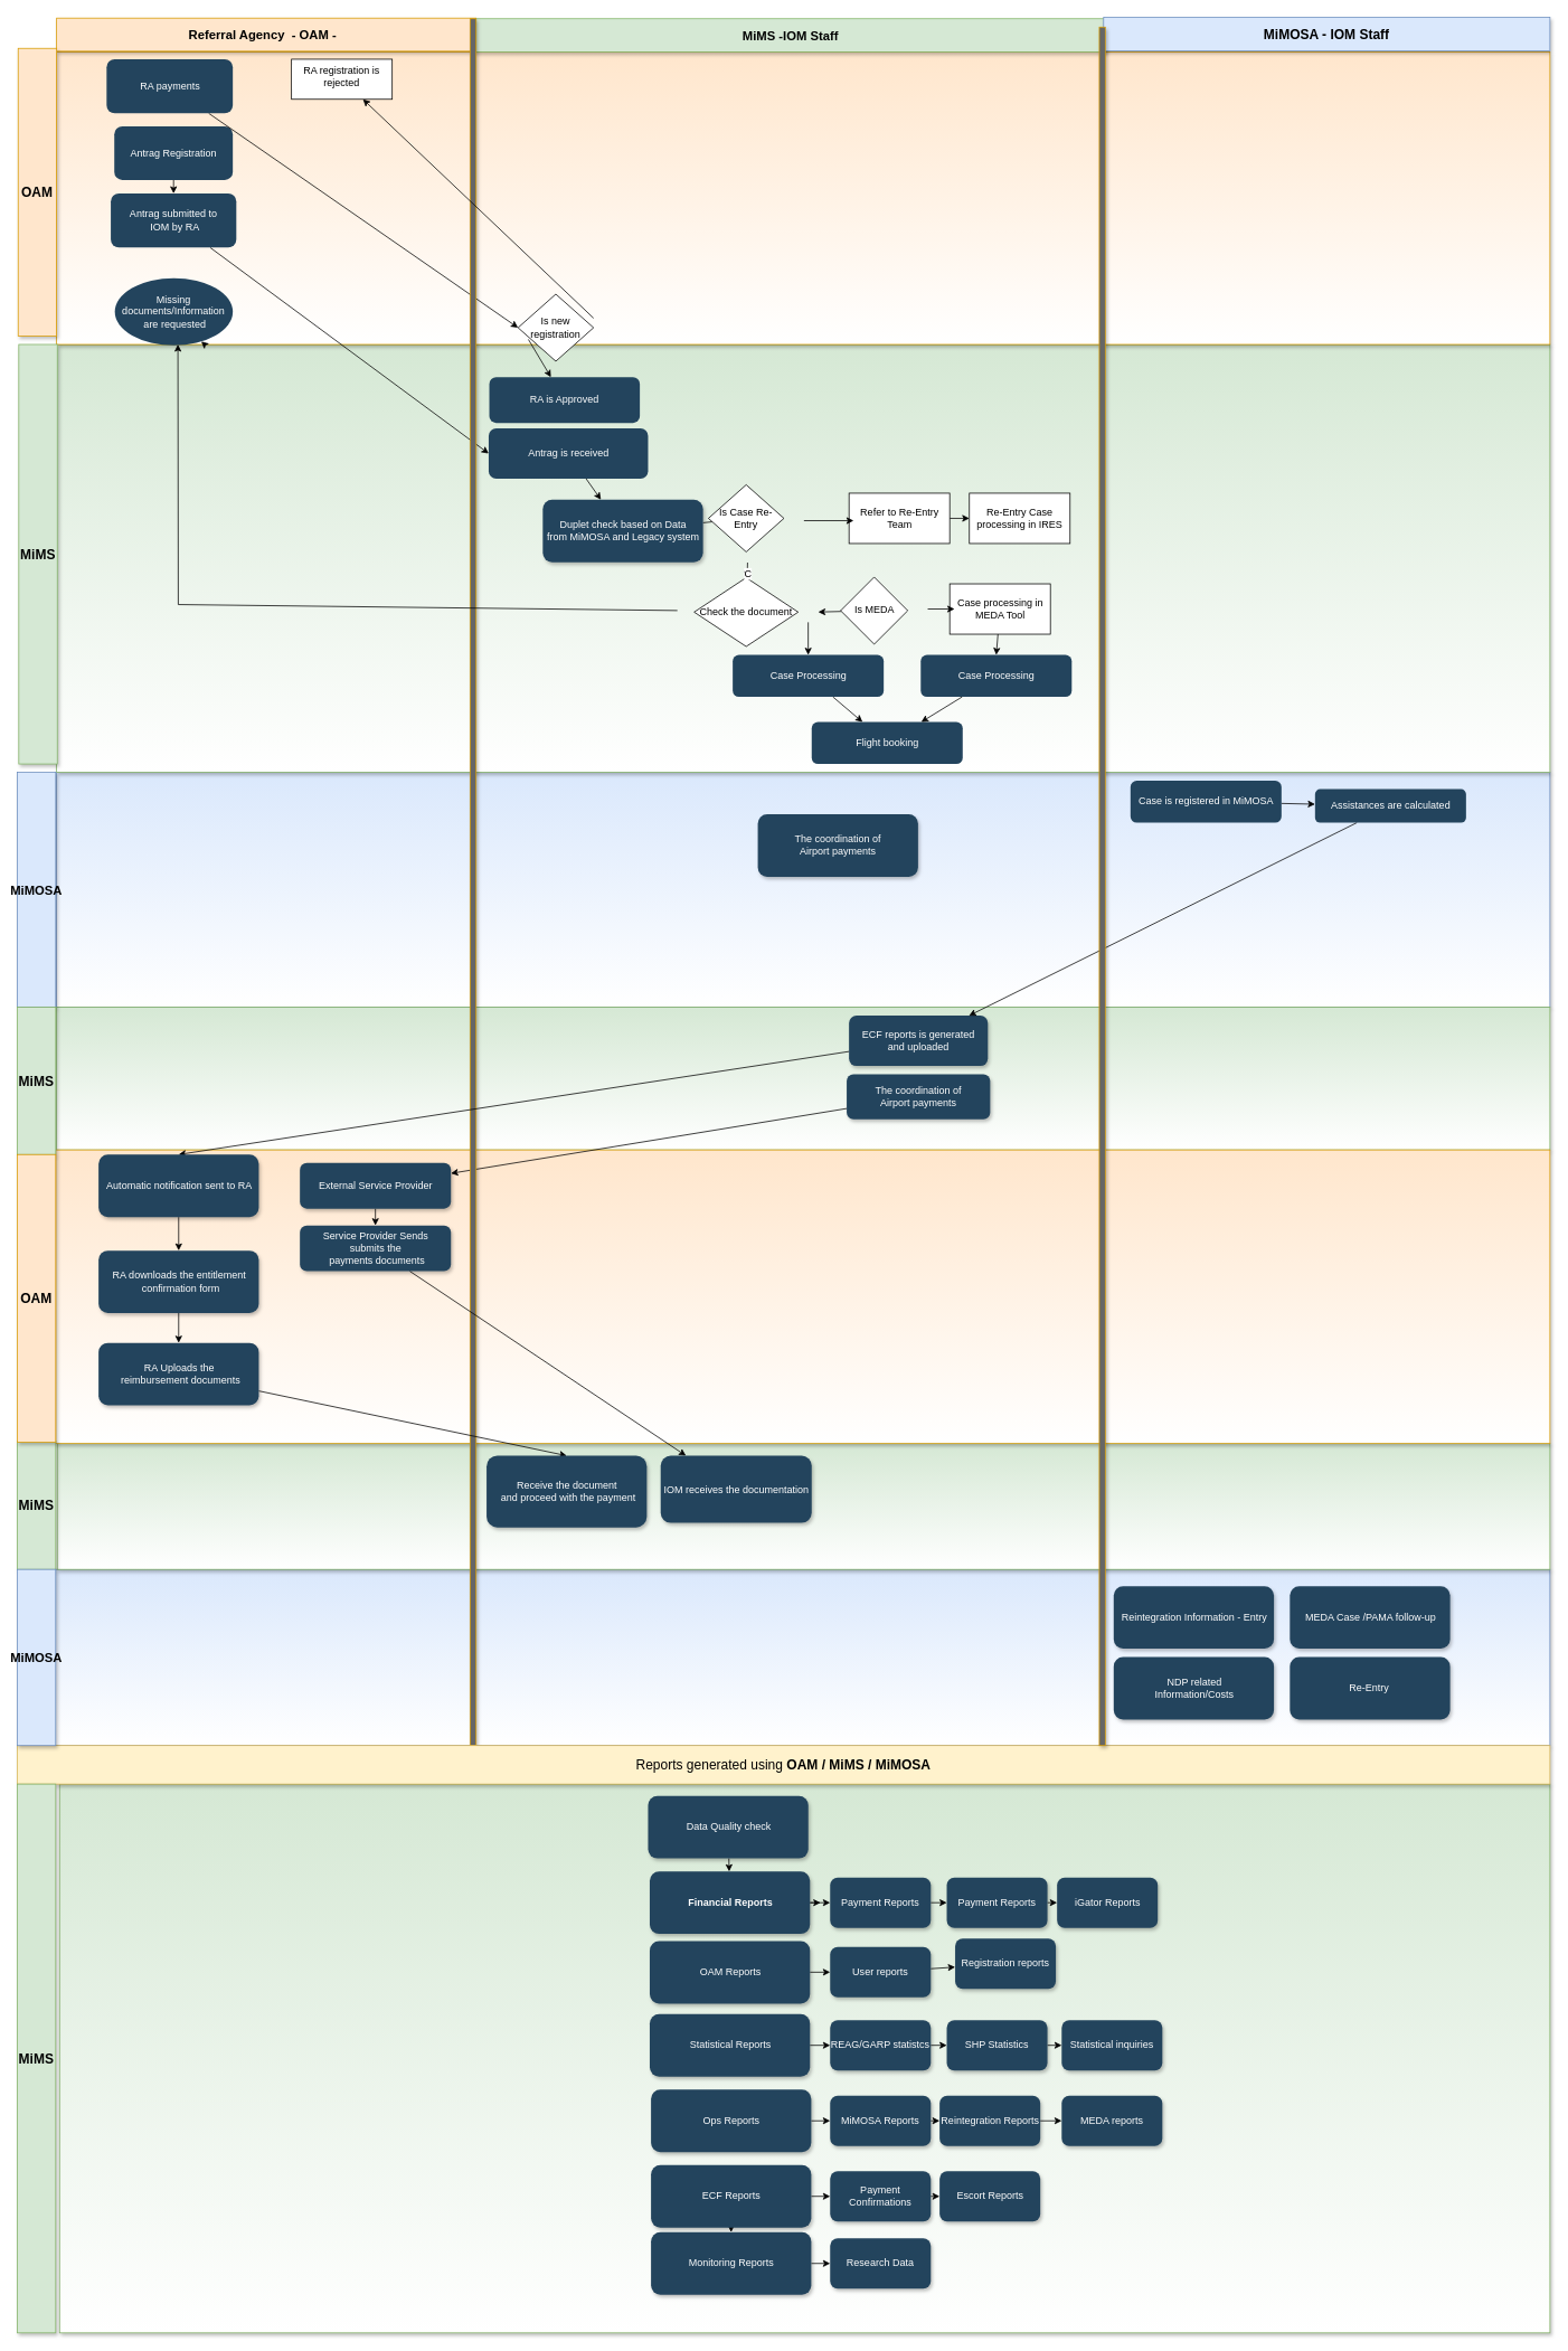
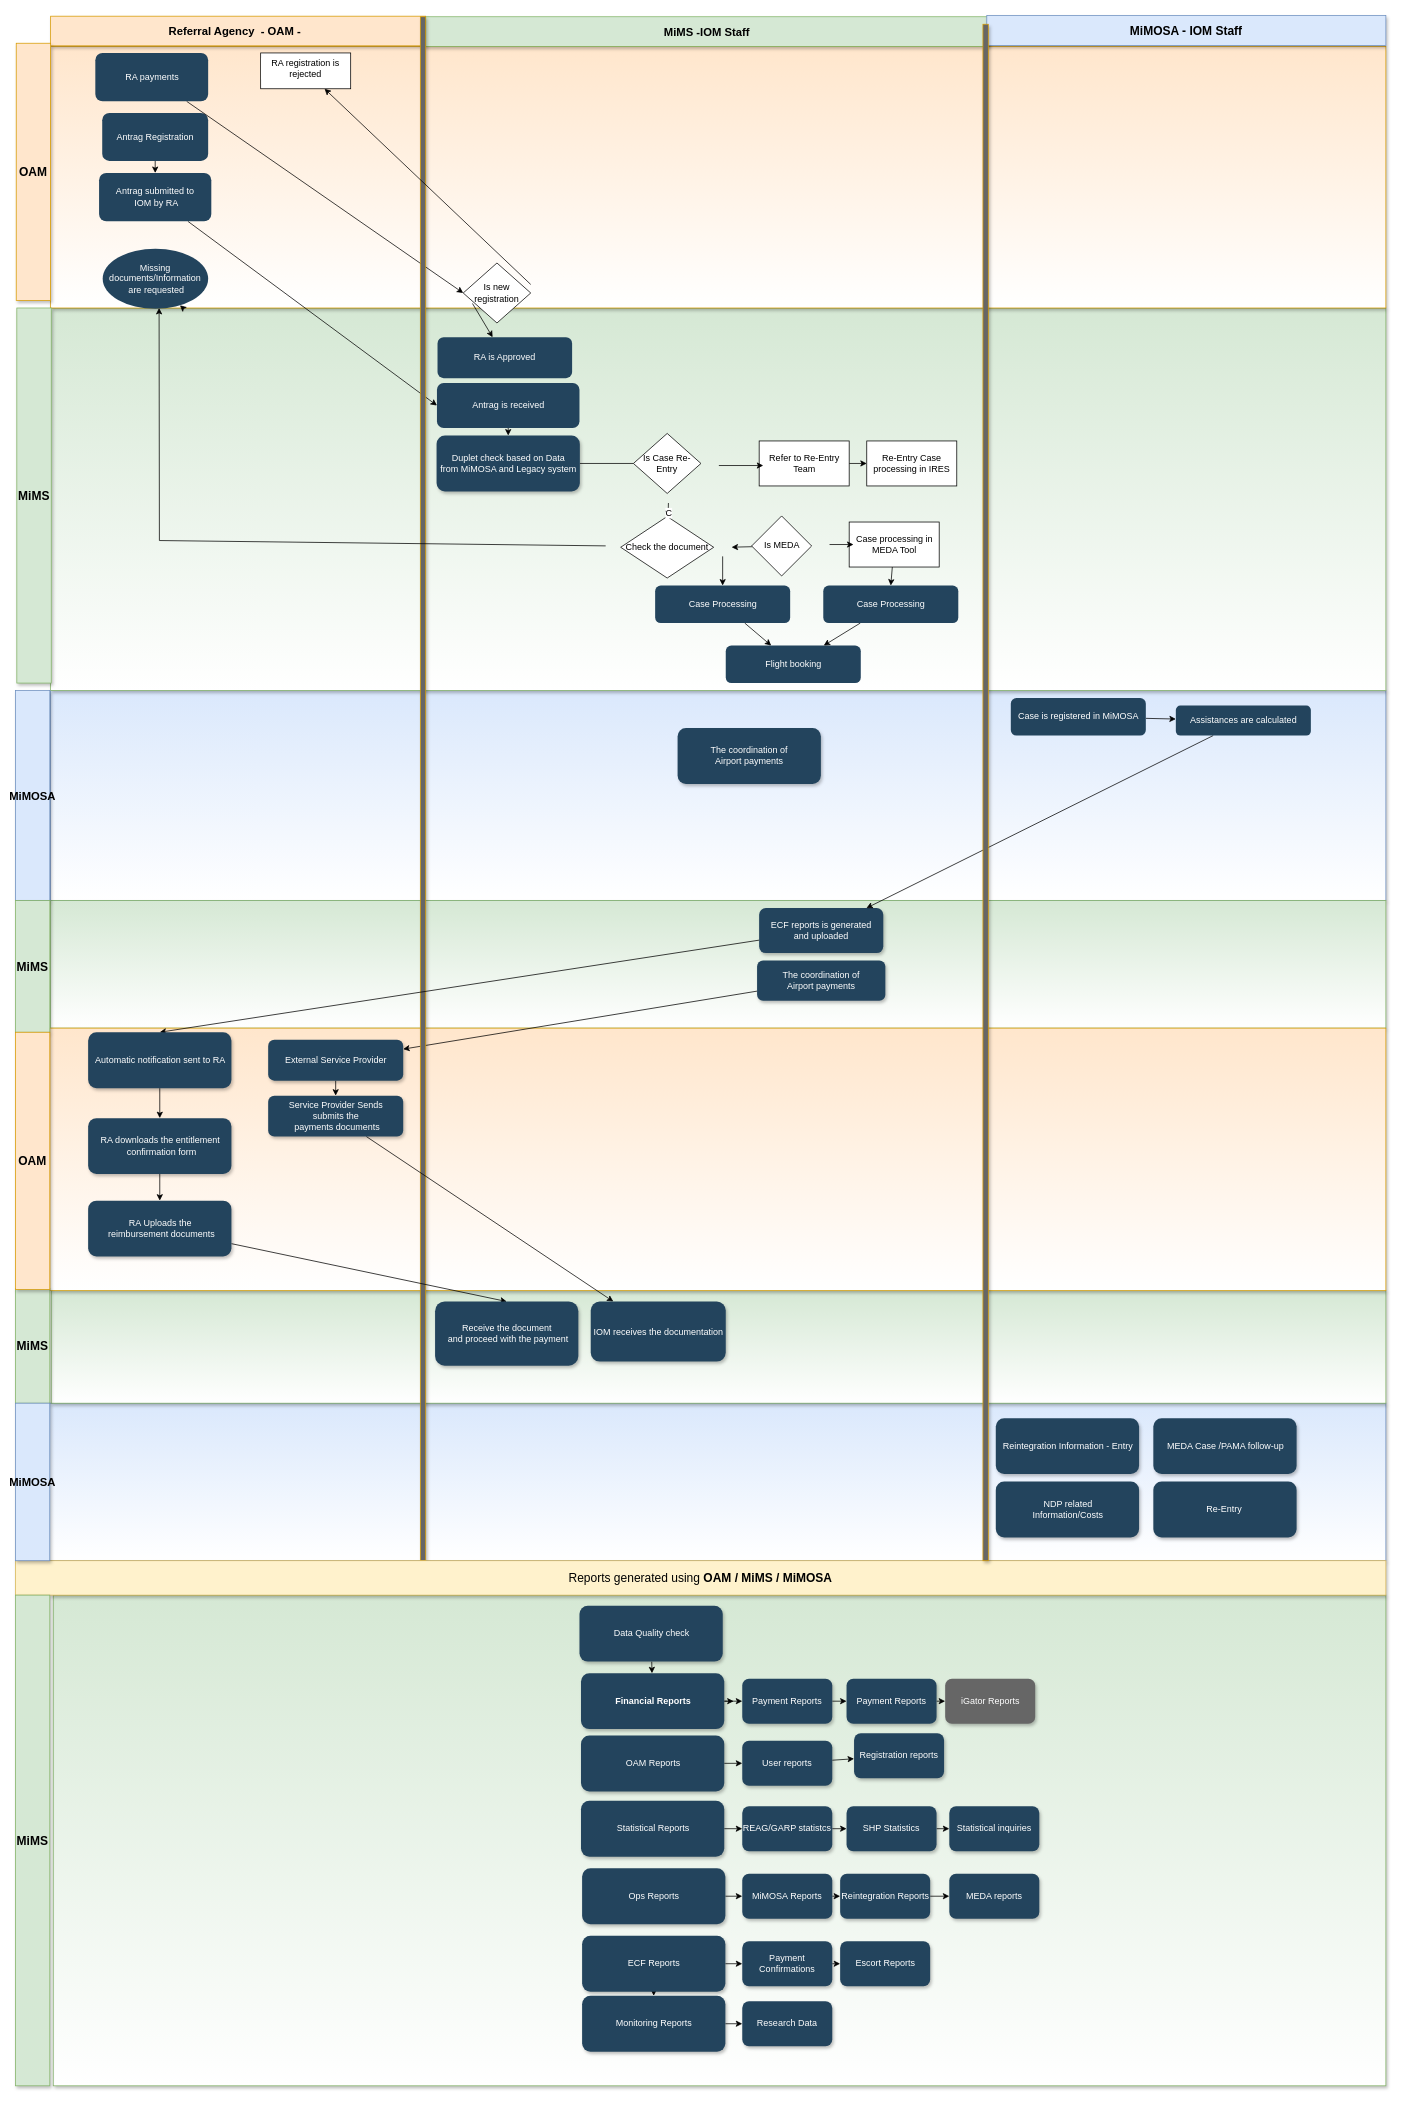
- <mxCell id="28" value="&lt;span style=&quot;color: rgb(255 , 255 , 255)&quot;&gt;Duplet check based on Data&lt;/span&gt;&lt;br style=&quot;color: rgb(255 , 255 , 255)&quot;&gt;&lt;span style=&quot;color: rgb(255 , 255 , 255)&quot;&gt;from MiMOSA and Legacy system&lt;/span&gt;" style="rounded=1;fillColor=#23445D;strokeColor=none;strokeWidth=2;fontFamily=Helvetica;html=1;gradientColor=none;shadow=1;" parent="1" vertex="1"><mxGeometry x="646.5" y="595" width="191" height="74.5" as="geometry" /></mxCell>
+ <mxCell id="28" value="&lt;span style=&quot;color: rgb(255 , 255 , 255)&quot;&gt;Duplet check based on Data&lt;/span&gt;&lt;br style=&quot;color: rgb(255 , 255 , 255)&quot;&gt;&lt;span style=&quot;color: rgb(255 , 255 , 255)&quot;&gt;from MiMOSA and Legacy system&lt;/span&gt;" style="rounded=1;fillColor=#23445D;strokeColor=none;strokeWidth=2;fontFamily=Helvetica;html=1;gradientColor=none;shadow=1;" parent="1" vertex="1"><mxGeometry x="581.5" y="580" width="191" height="74.5" as="geometry" /></mxCell>
- <mxCell id="58" value="iGator Reports" style="whiteSpace=wrap;html=1;rounded=1;shadow=1;strokeColor=none;strokeWidth=2;fillColor=#23445D;fontColor=#FFFFFF;" parent="1" vertex="1"><mxGeometry x="1259.5" y="2237.25" width="120" height="60" as="geometry" /></mxCell>
+ <mxCell id="58" value="iGator Reports" style="whiteSpace=wrap;html=1;rounded=1;shadow=1;strokeColor=none;strokeWidth=2;fillColor=#666666;fontColor=#FFFFFF;" parent="1" vertex="1"><mxGeometry x="1259.5" y="2237.25" width="120" height="60" as="geometry" /></mxCell>
